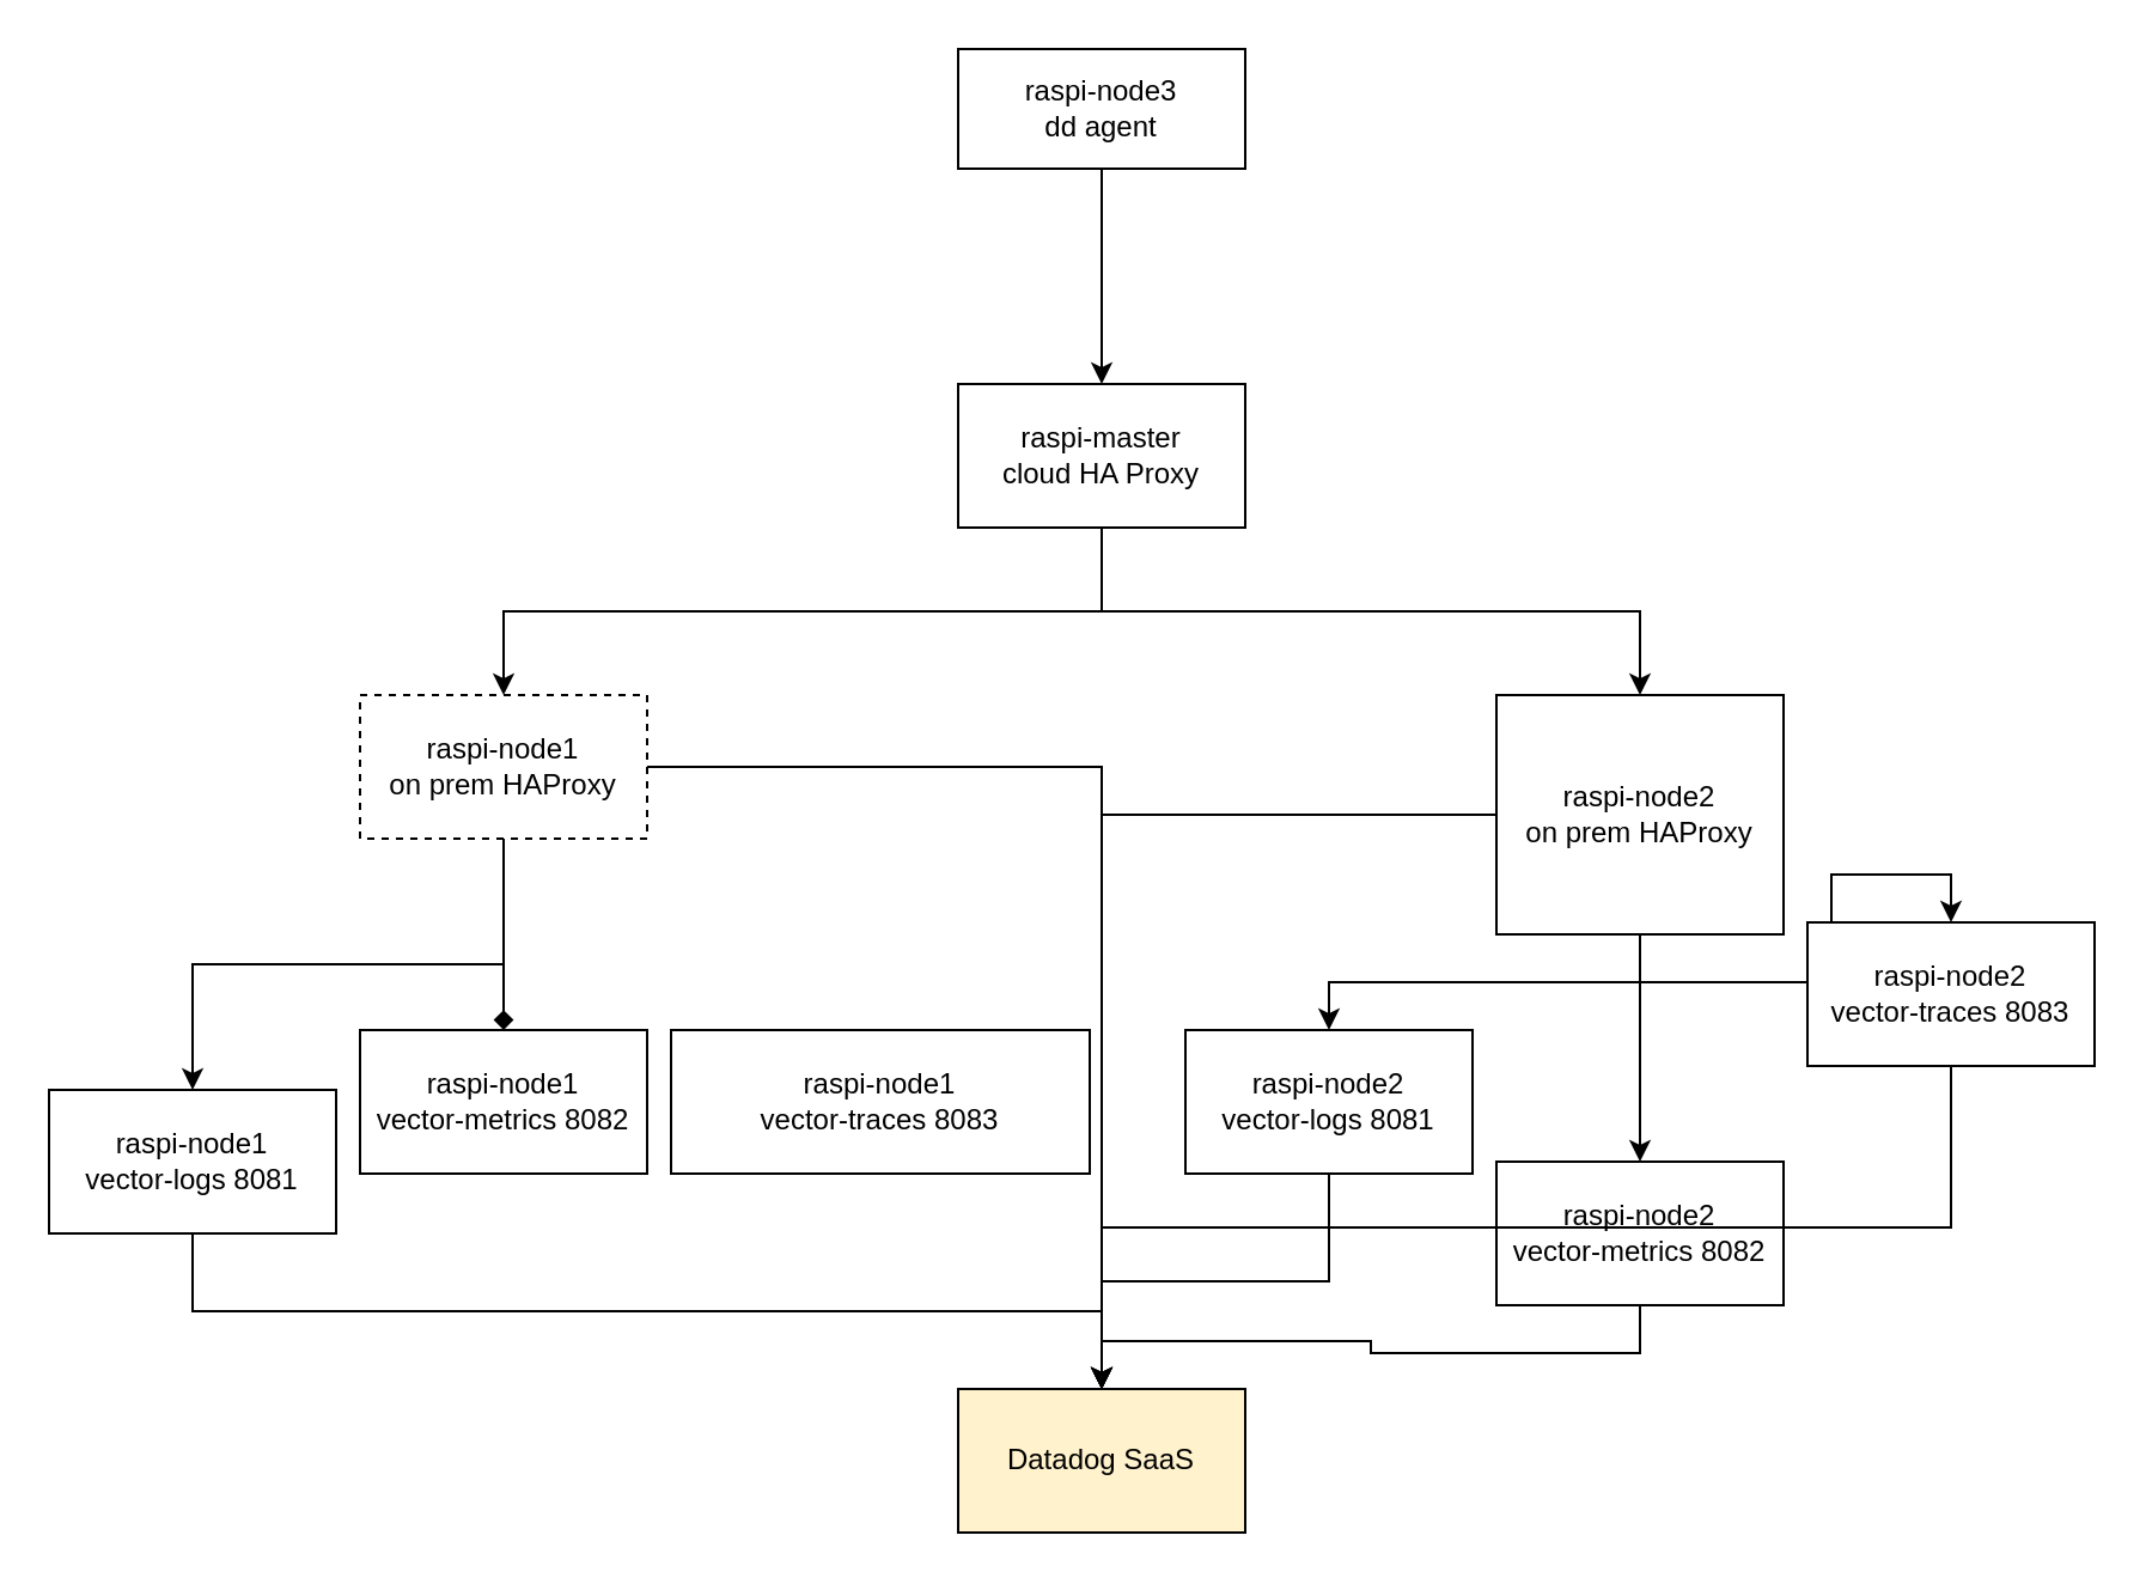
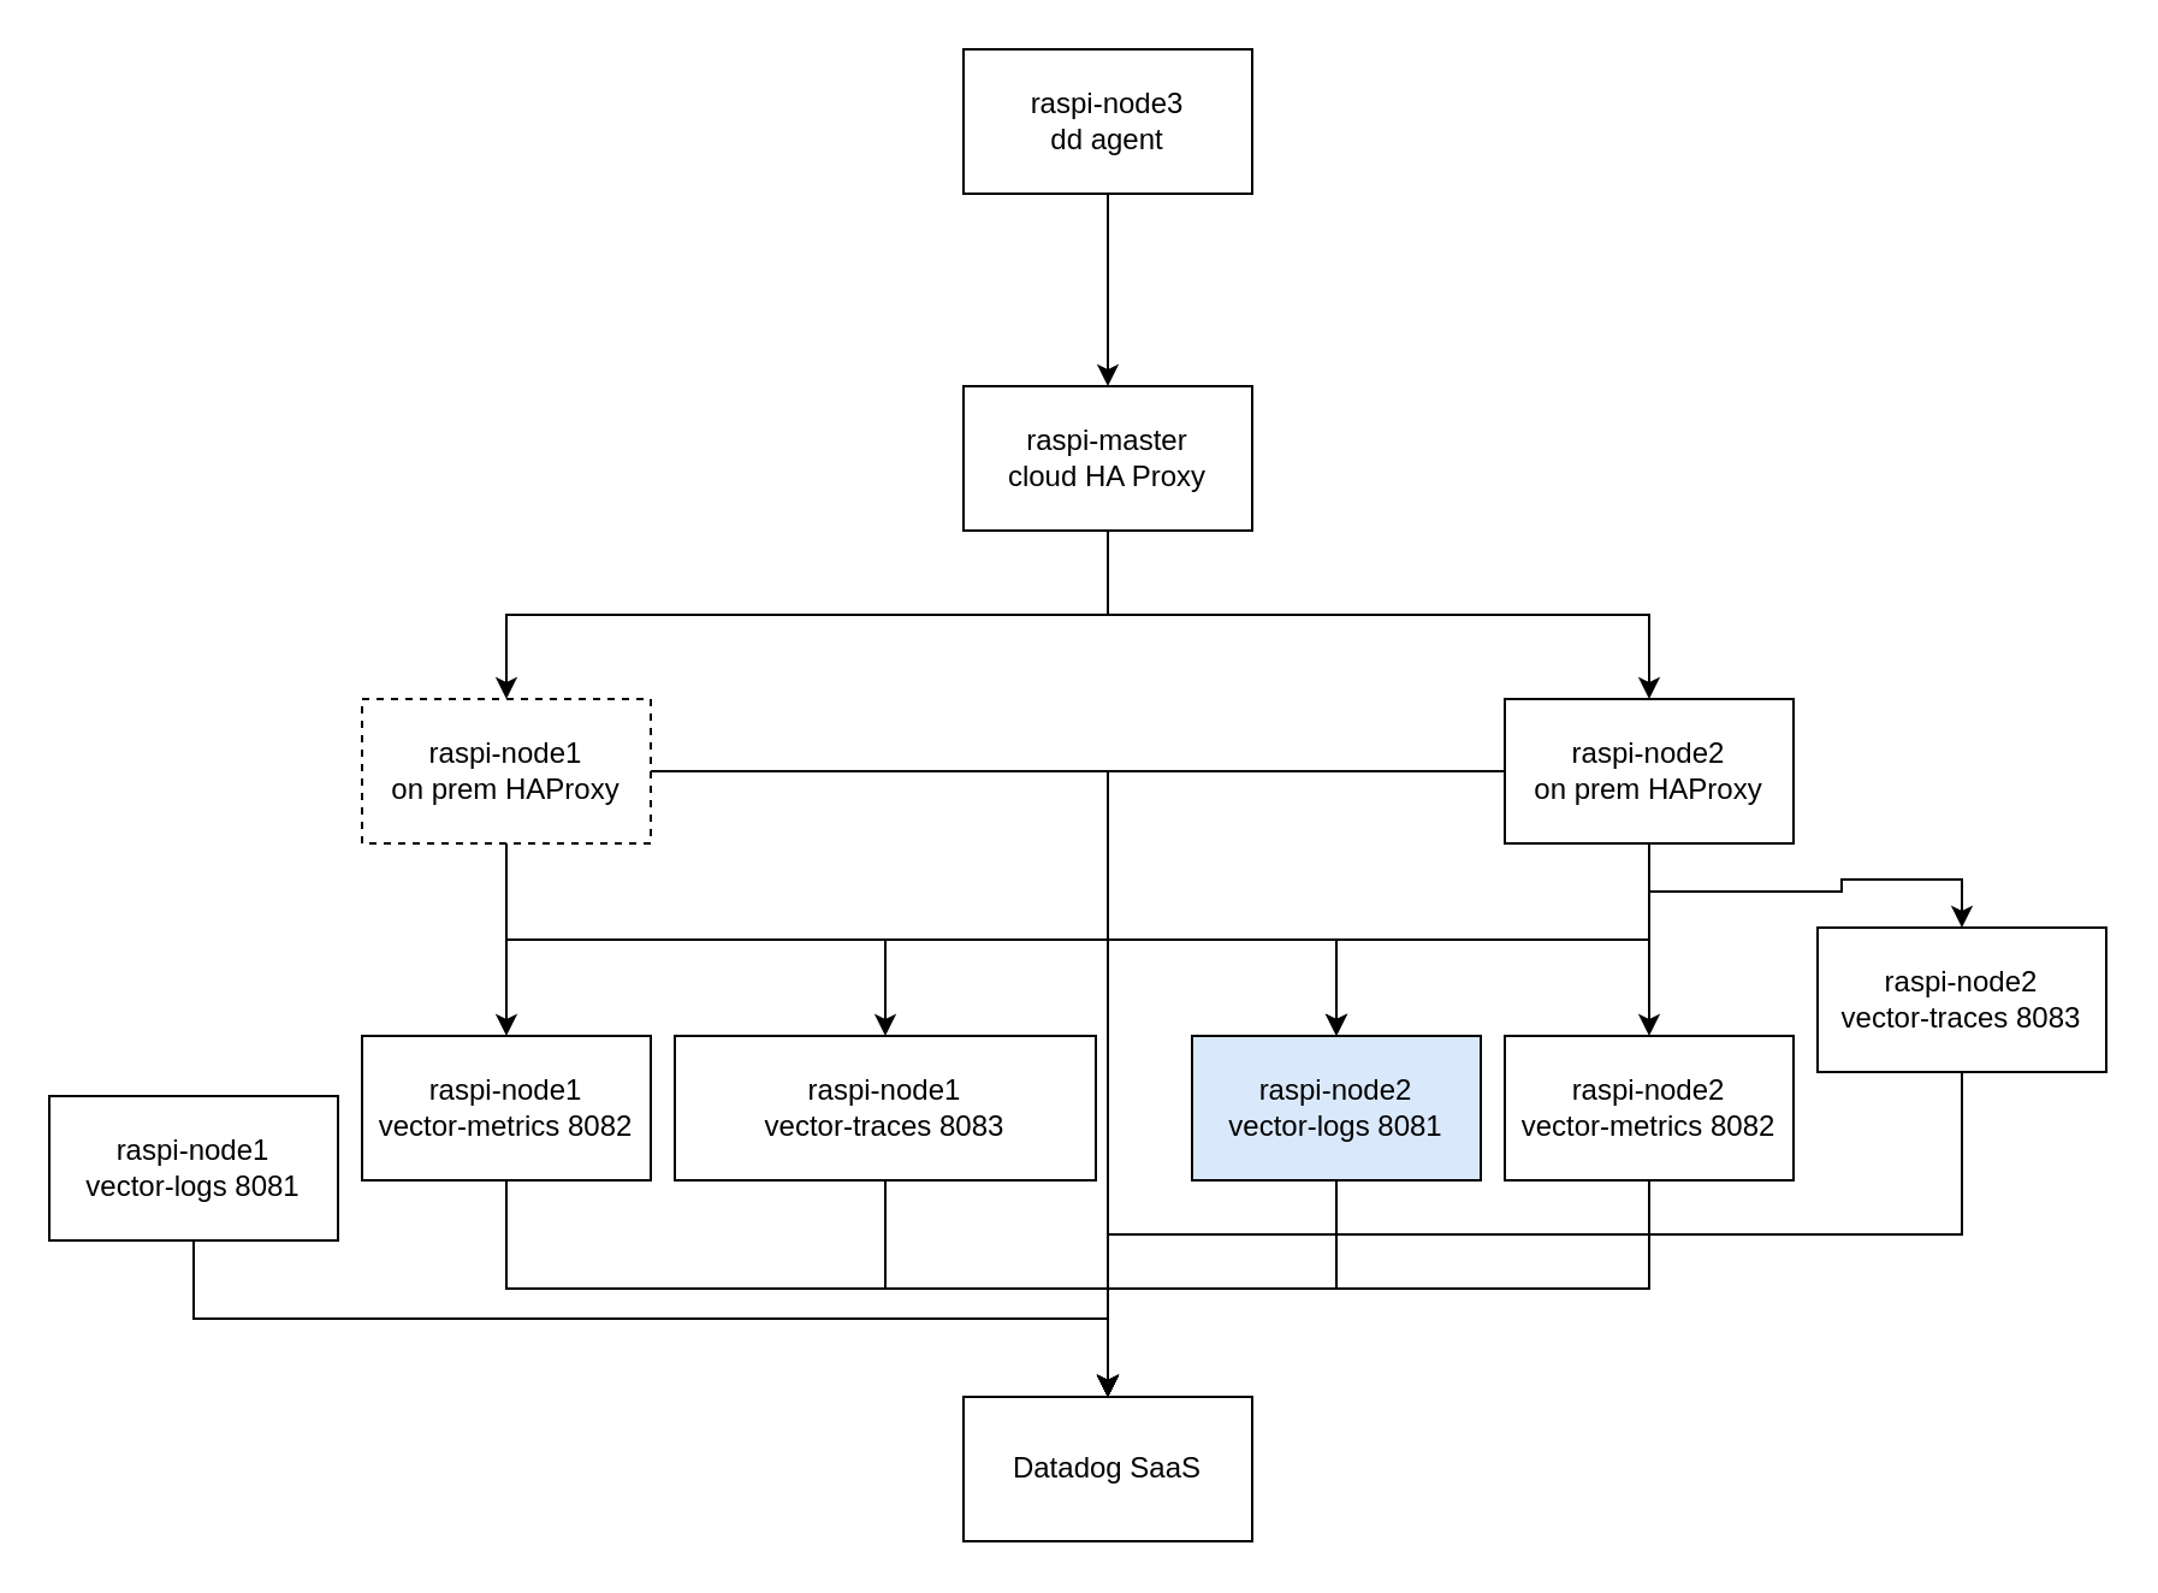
- <mxCell id="3" value="raspi-node3&lt;br&gt;dd agent" style="rounded=0;whiteSpace=wrap;html=1;" vertex="1" parent="1"><mxGeometry x="400" y="20" width="120" height="50" as="geometry" /></mxCell>
+ <mxCell id="3" value="raspi-node3&lt;br&gt;dd agent" style="rounded=0;whiteSpace=wrap;html=1;" vertex="1" parent="1"><mxGeometry x="400" y="20" width="120" height="60" as="geometry" /></mxCell>
- <mxCell id="22" value="raspi-node2&lt;br&gt;on prem HAProxy" style="whiteSpace=wrap;html=1;rounded=0;" vertex="1" parent="1"><mxGeometry x="625" y="290" width="120" height="100" as="geometry" /></mxCell>
+ <mxCell id="22" value="raspi-node2&lt;br&gt;on prem HAProxy" style="whiteSpace=wrap;html=1;rounded=0;" vertex="1" parent="1"><mxGeometry x="625" y="290" width="120" height="60" as="geometry" /></mxCell>
- <mxCell id="8" style="edgeStyle=orthogonalEdgeStyle;rounded=0;orthogonalLoop=1;jettySize=auto;html=1;exitX=0.5;exitY=1;exitDx=0;exitDy=0;entryX=0.5;entryY=0;entryDx=0;entryDy=0;" edge="1" parent="1" source="11" target="15"><mxGeometry relative="1" as="geometry" /></mxCell>
+ <mxCell id="8" style="edgeStyle=orthogonalEdgeStyle;rounded=0;orthogonalLoop=1;jettySize=auto;html=1;exitX=0.5;exitY=1;exitDx=0;exitDy=0;" edge="1" parent="1" source="11" target="26"><mxGeometry relative="1" as="geometry" /></mxCell>
+ <mxCell id="9" style="edgeStyle=orthogonalEdgeStyle;rounded=0;orthogonalLoop=1;jettySize=auto;html=1;exitX=0.5;exitY=1;exitDx=0;exitDy=0;entryX=0.5;entryY=0;entryDx=0;entryDy=0;" edge="1" parent="1" source="11" target="17"><mxGeometry relative="1" as="geometry" /></mxCell>
- <mxCell id="7" value="" style="edgeStyle=orthogonalEdgeStyle;rounded=0;orthogonalLoop=1;jettySize=auto;html=1;endArrow=diamond;" edge="1" parent="1" source="11" target="13"><mxGeometry relative="1" as="geometry" /></mxCell>
+ <mxCell id="7" value="" style="edgeStyle=orthogonalEdgeStyle;rounded=0;orthogonalLoop=1;jettySize=auto;html=1;" edge="1" parent="1" source="11" target="13"><mxGeometry relative="1" as="geometry" /></mxCell>
- <mxCell id="26" value="raspi-node2&lt;br&gt;vector-logs 8081" style="whiteSpace=wrap;html=1;rounded=0;" vertex="1" parent="1"><mxGeometry x="495" y="430" width="120" height="60" as="geometry" /></mxCell>
+ <mxCell id="26" value="raspi-node2&lt;br&gt;vector-logs 8081" style="whiteSpace=wrap;html=1;rounded=0;fillColor=#dae8fc;" vertex="1" parent="1"><mxGeometry x="495" y="430" width="120" height="60" as="geometry" /></mxCell>
+ <mxCell id="16" style="edgeStyle=orthogonalEdgeStyle;rounded=0;orthogonalLoop=1;jettySize=auto;html=1;exitX=0.5;exitY=1;exitDx=0;exitDy=0;entryX=0.5;entryY=0;entryDx=0;entryDy=0;" edge="1" parent="1" source="17" target="29"><mxGeometry relative="1" as="geometry" /></mxCell>
- <mxCell id="24" value="raspi-node2&lt;br&gt;vector-metrics 8082" style="whiteSpace=wrap;html=1;rounded=0;" vertex="1" parent="1"><mxGeometry x="625" y="485" width="120" height="60" as="geometry" /></mxCell>
+ <mxCell id="24" value="raspi-node2&lt;br&gt;vector-metrics 8082" style="whiteSpace=wrap;html=1;rounded=0;" vertex="1" parent="1"><mxGeometry x="625" y="430" width="120" height="60" as="geometry" /></mxCell>
+ <mxCell id="12" style="edgeStyle=orthogonalEdgeStyle;rounded=0;orthogonalLoop=1;jettySize=auto;html=1;exitX=0.5;exitY=1;exitDx=0;exitDy=0;entryX=0.5;entryY=0;entryDx=0;entryDy=0;" edge="1" parent="1" source="13" target="29"><mxGeometry relative="1" as="geometry" /></mxCell>
- <mxCell id="29" value="Datadog SaaS" style="whiteSpace=wrap;html=1;rounded=0;fillColor=#fff2cc;" vertex="1" parent="1"><mxGeometry x="400" y="580" width="120" height="60" as="geometry" /></mxCell>
+ <mxCell id="29" value="Datadog SaaS" style="whiteSpace=wrap;html=1;rounded=0;" vertex="1" parent="1"><mxGeometry x="400" y="580" width="120" height="60" as="geometry" /></mxCell>
